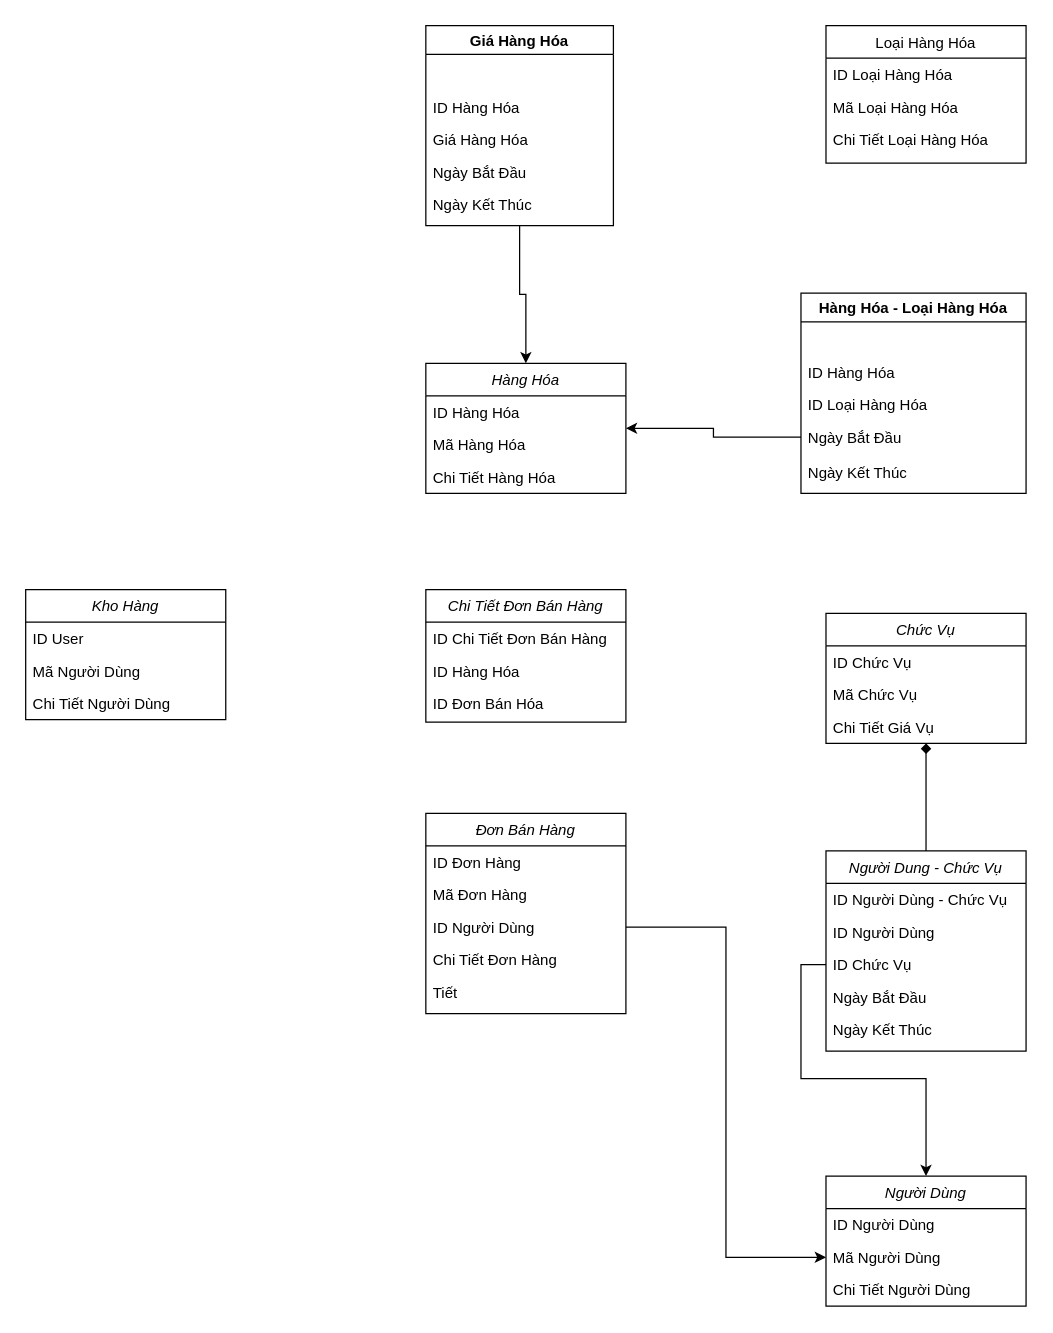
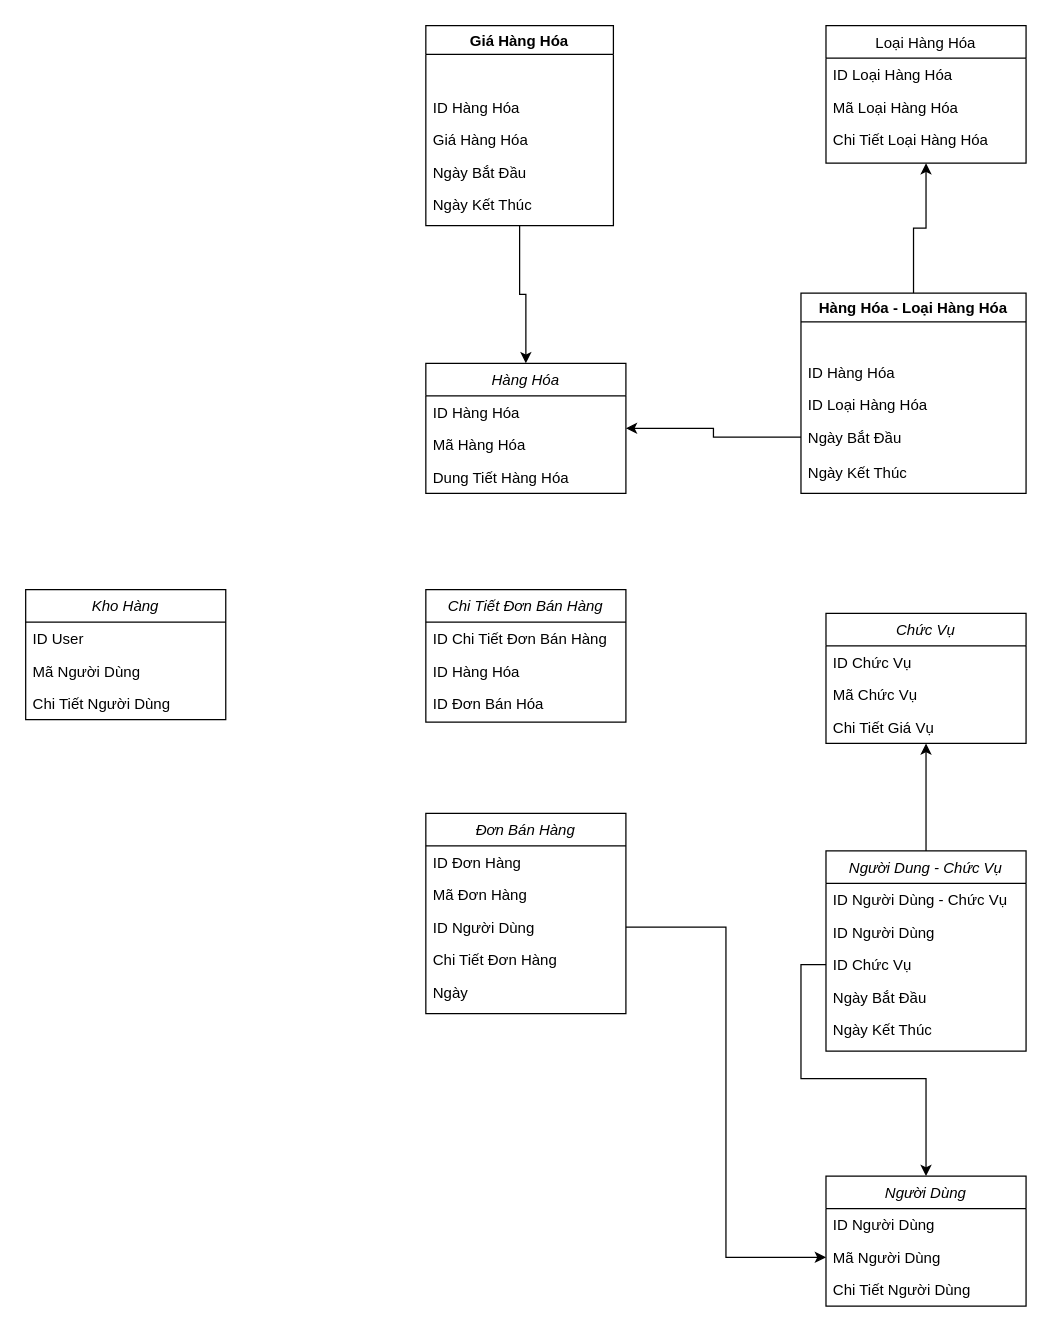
+ <mxCell id="10" style="edgeStyle=orthogonalEdgeStyle;rounded=0;orthogonalLoop=1;jettySize=auto;html=1;exitX=0.5;exitY=0;exitDx=0;exitDy=0;" edge="1" parent="1" source="11" target="6"><mxGeometry relative="1" as="geometry" /></mxCell>
- <mxCell id="5" value="Chi Tiết Hàng Hóa" style="text;align=left;verticalAlign=top;spacingLeft=4;spacingRight=4;overflow=hidden;rotatable=0;points=[[0,0.5],[1,0.5]];portConstraint=eastwest;" parent="2" vertex="1"><mxGeometry y="78" width="160" height="26" as="geometry" /></mxCell>
+ <mxCell id="5" value="Dung Tiết Hàng Hóa" style="text;align=left;verticalAlign=top;spacingLeft=4;spacingRight=4;overflow=hidden;rotatable=0;points=[[0,0.5],[1,0.5]];portConstraint=eastwest;" parent="2" vertex="1"><mxGeometry y="78" width="160" height="26" as="geometry" /></mxCell>
- <mxCell id="30" style="edgeStyle=orthogonalEdgeStyle;rounded=0;orthogonalLoop=1;jettySize=auto;html=1;exitX=0.5;exitY=0;exitDx=0;exitDy=0;endArrow=diamond;" edge="1" parent="1" source="31" target="26"><mxGeometry relative="1" as="geometry" /></mxCell>
+ <mxCell id="30" style="edgeStyle=orthogonalEdgeStyle;rounded=0;orthogonalLoop=1;jettySize=auto;html=1;exitX=0.5;exitY=0;exitDx=0;exitDy=0;" edge="1" parent="1" source="31" target="26"><mxGeometry relative="1" as="geometry" /></mxCell>
- <mxCell id="48" value="Tiết" style="text;align=left;verticalAlign=top;spacingLeft=4;spacingRight=4;overflow=hidden;rotatable=0;points=[[0,0.5],[1,0.5]];portConstraint=eastwest;" vertex="1" parent="43"><mxGeometry y="130" width="160" height="26" as="geometry" /></mxCell>
+ <mxCell id="48" value="Ngày" style="text;align=left;verticalAlign=top;spacingLeft=4;spacingRight=4;overflow=hidden;rotatable=0;points=[[0,0.5],[1,0.5]];portConstraint=eastwest;" vertex="1" parent="43"><mxGeometry y="130" width="160" height="26" as="geometry" /></mxCell>
